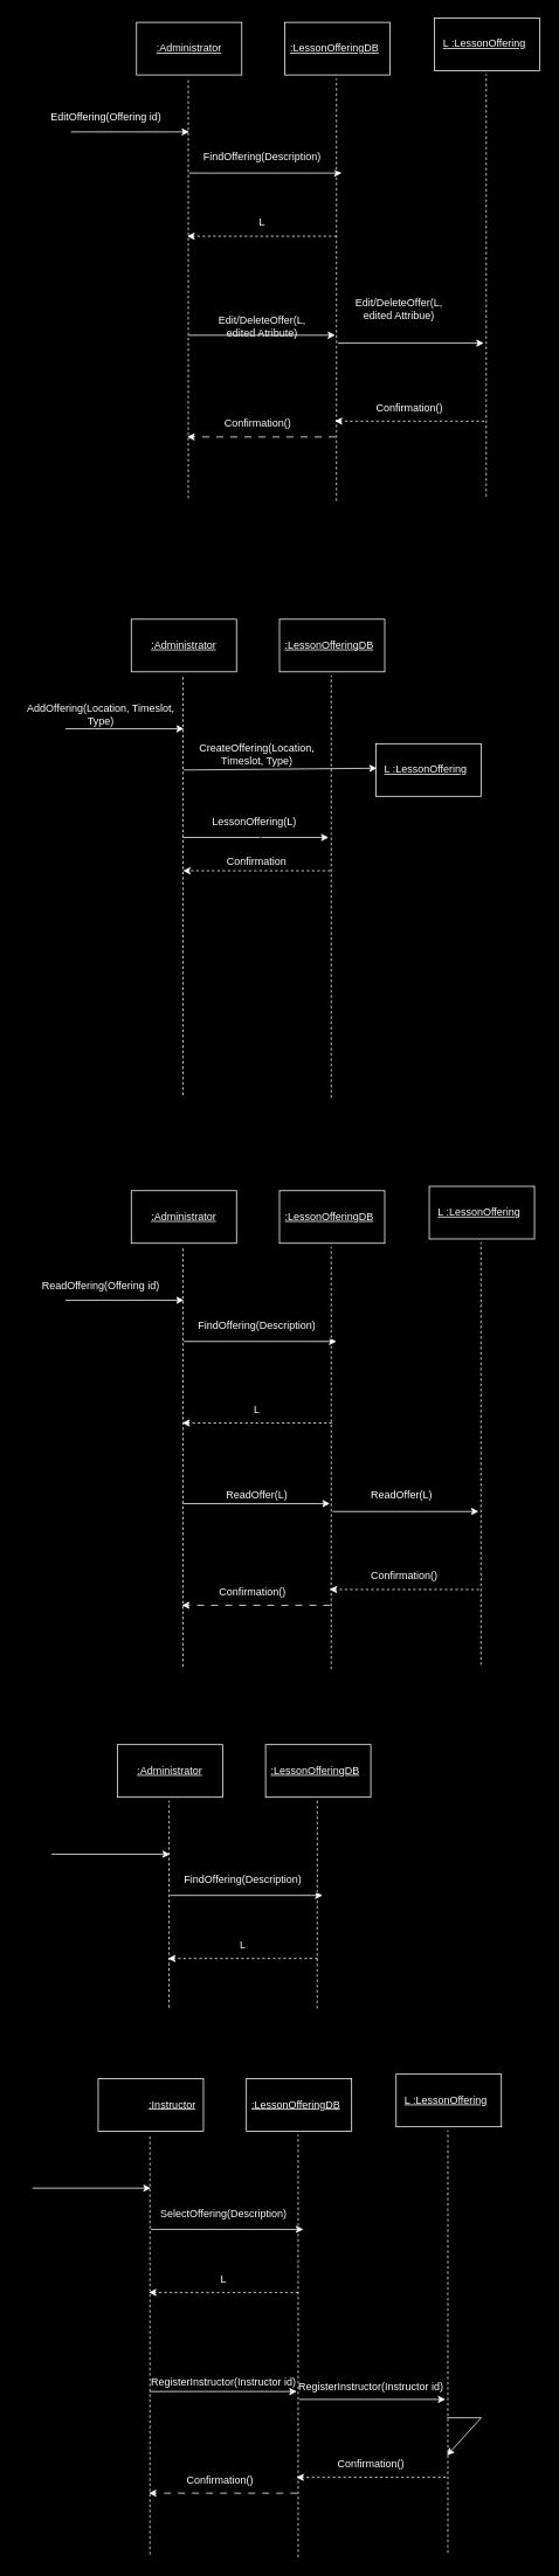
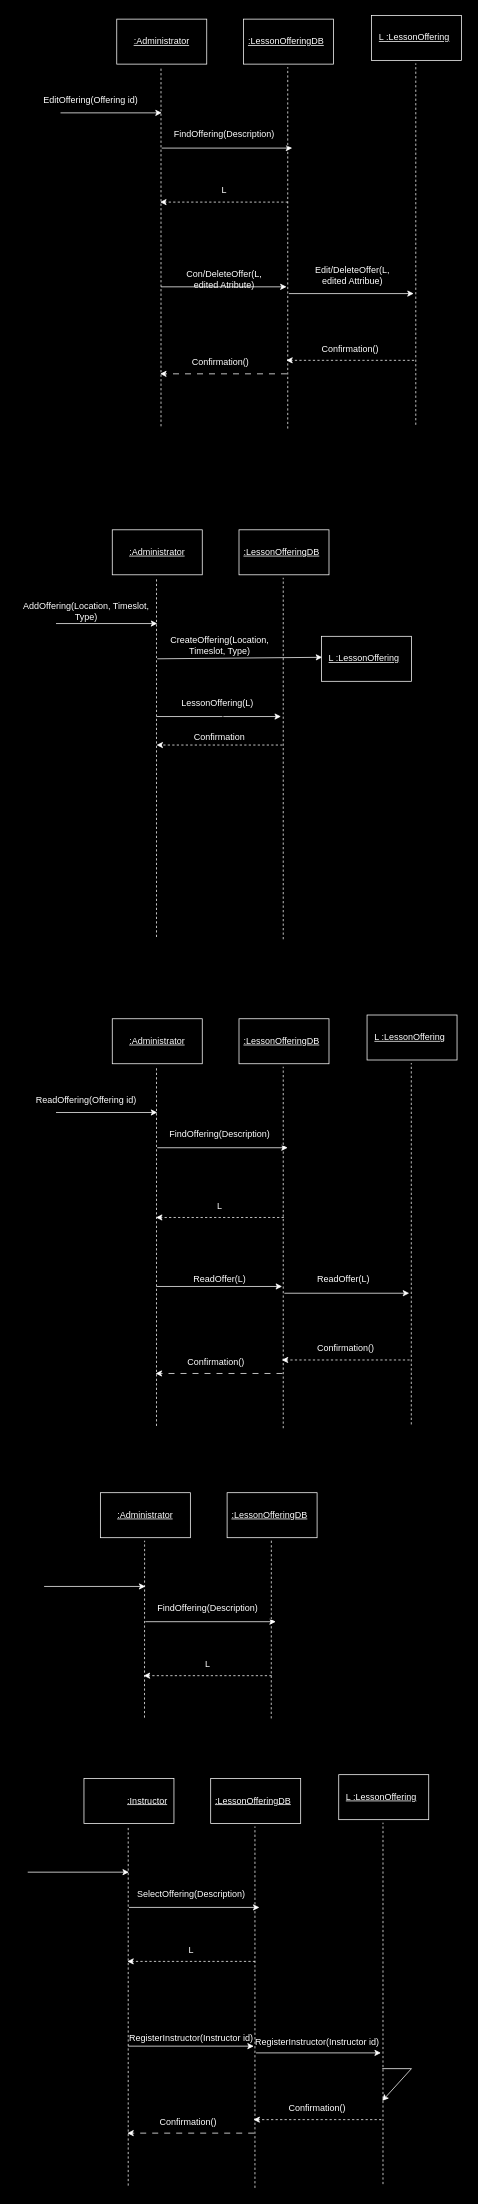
- <mxCell id="17" value="&lt;span style=&quot;color: rgb(255, 255, 255);&quot;&gt;Edit/DeleteOffer(L, edited Attribue)&lt;/span&gt;" style="text;html=1;align=center;verticalAlign=middle;whiteSpace=wrap;rounded=0;" vertex="1" parent="1"><mxGeometry x="387.25" y="337" width="135" height="30" as="geometry" /></mxCell>
+ <mxCell id="17" value="&lt;span style=&quot;color: rgb(255, 255, 255);&quot;&gt;Edit/DeleteOffer(L, edited Attribue)&lt;/span&gt;" style="text;html=1;align=center;verticalAlign=middle;whiteSpace=wrap;rounded=0;" vertex="1" parent="1"><mxGeometry x="402.25" y="352" width="135" height="30" as="geometry" /></mxCell>
- <mxCell id="22" value="&lt;font color=&quot;#ffffff&quot;&gt;Edit/DeleteOffer(L, edited Atribute)&lt;/font&gt;" style="text;html=1;align=center;verticalAlign=middle;whiteSpace=wrap;rounded=0;" vertex="1" parent="1"><mxGeometry x="230.5" y="357" width="135" height="30" as="geometry" /></mxCell>
+ <mxCell id="22" value="&lt;font color=&quot;#ffffff&quot;&gt;Con/DeleteOffer(L, edited Atribute)&lt;/font&gt;" style="text;html=1;align=center;verticalAlign=middle;whiteSpace=wrap;rounded=0;" vertex="1" parent="1"><mxGeometry x="230.5" y="357" width="135" height="30" as="geometry" /></mxCell>
